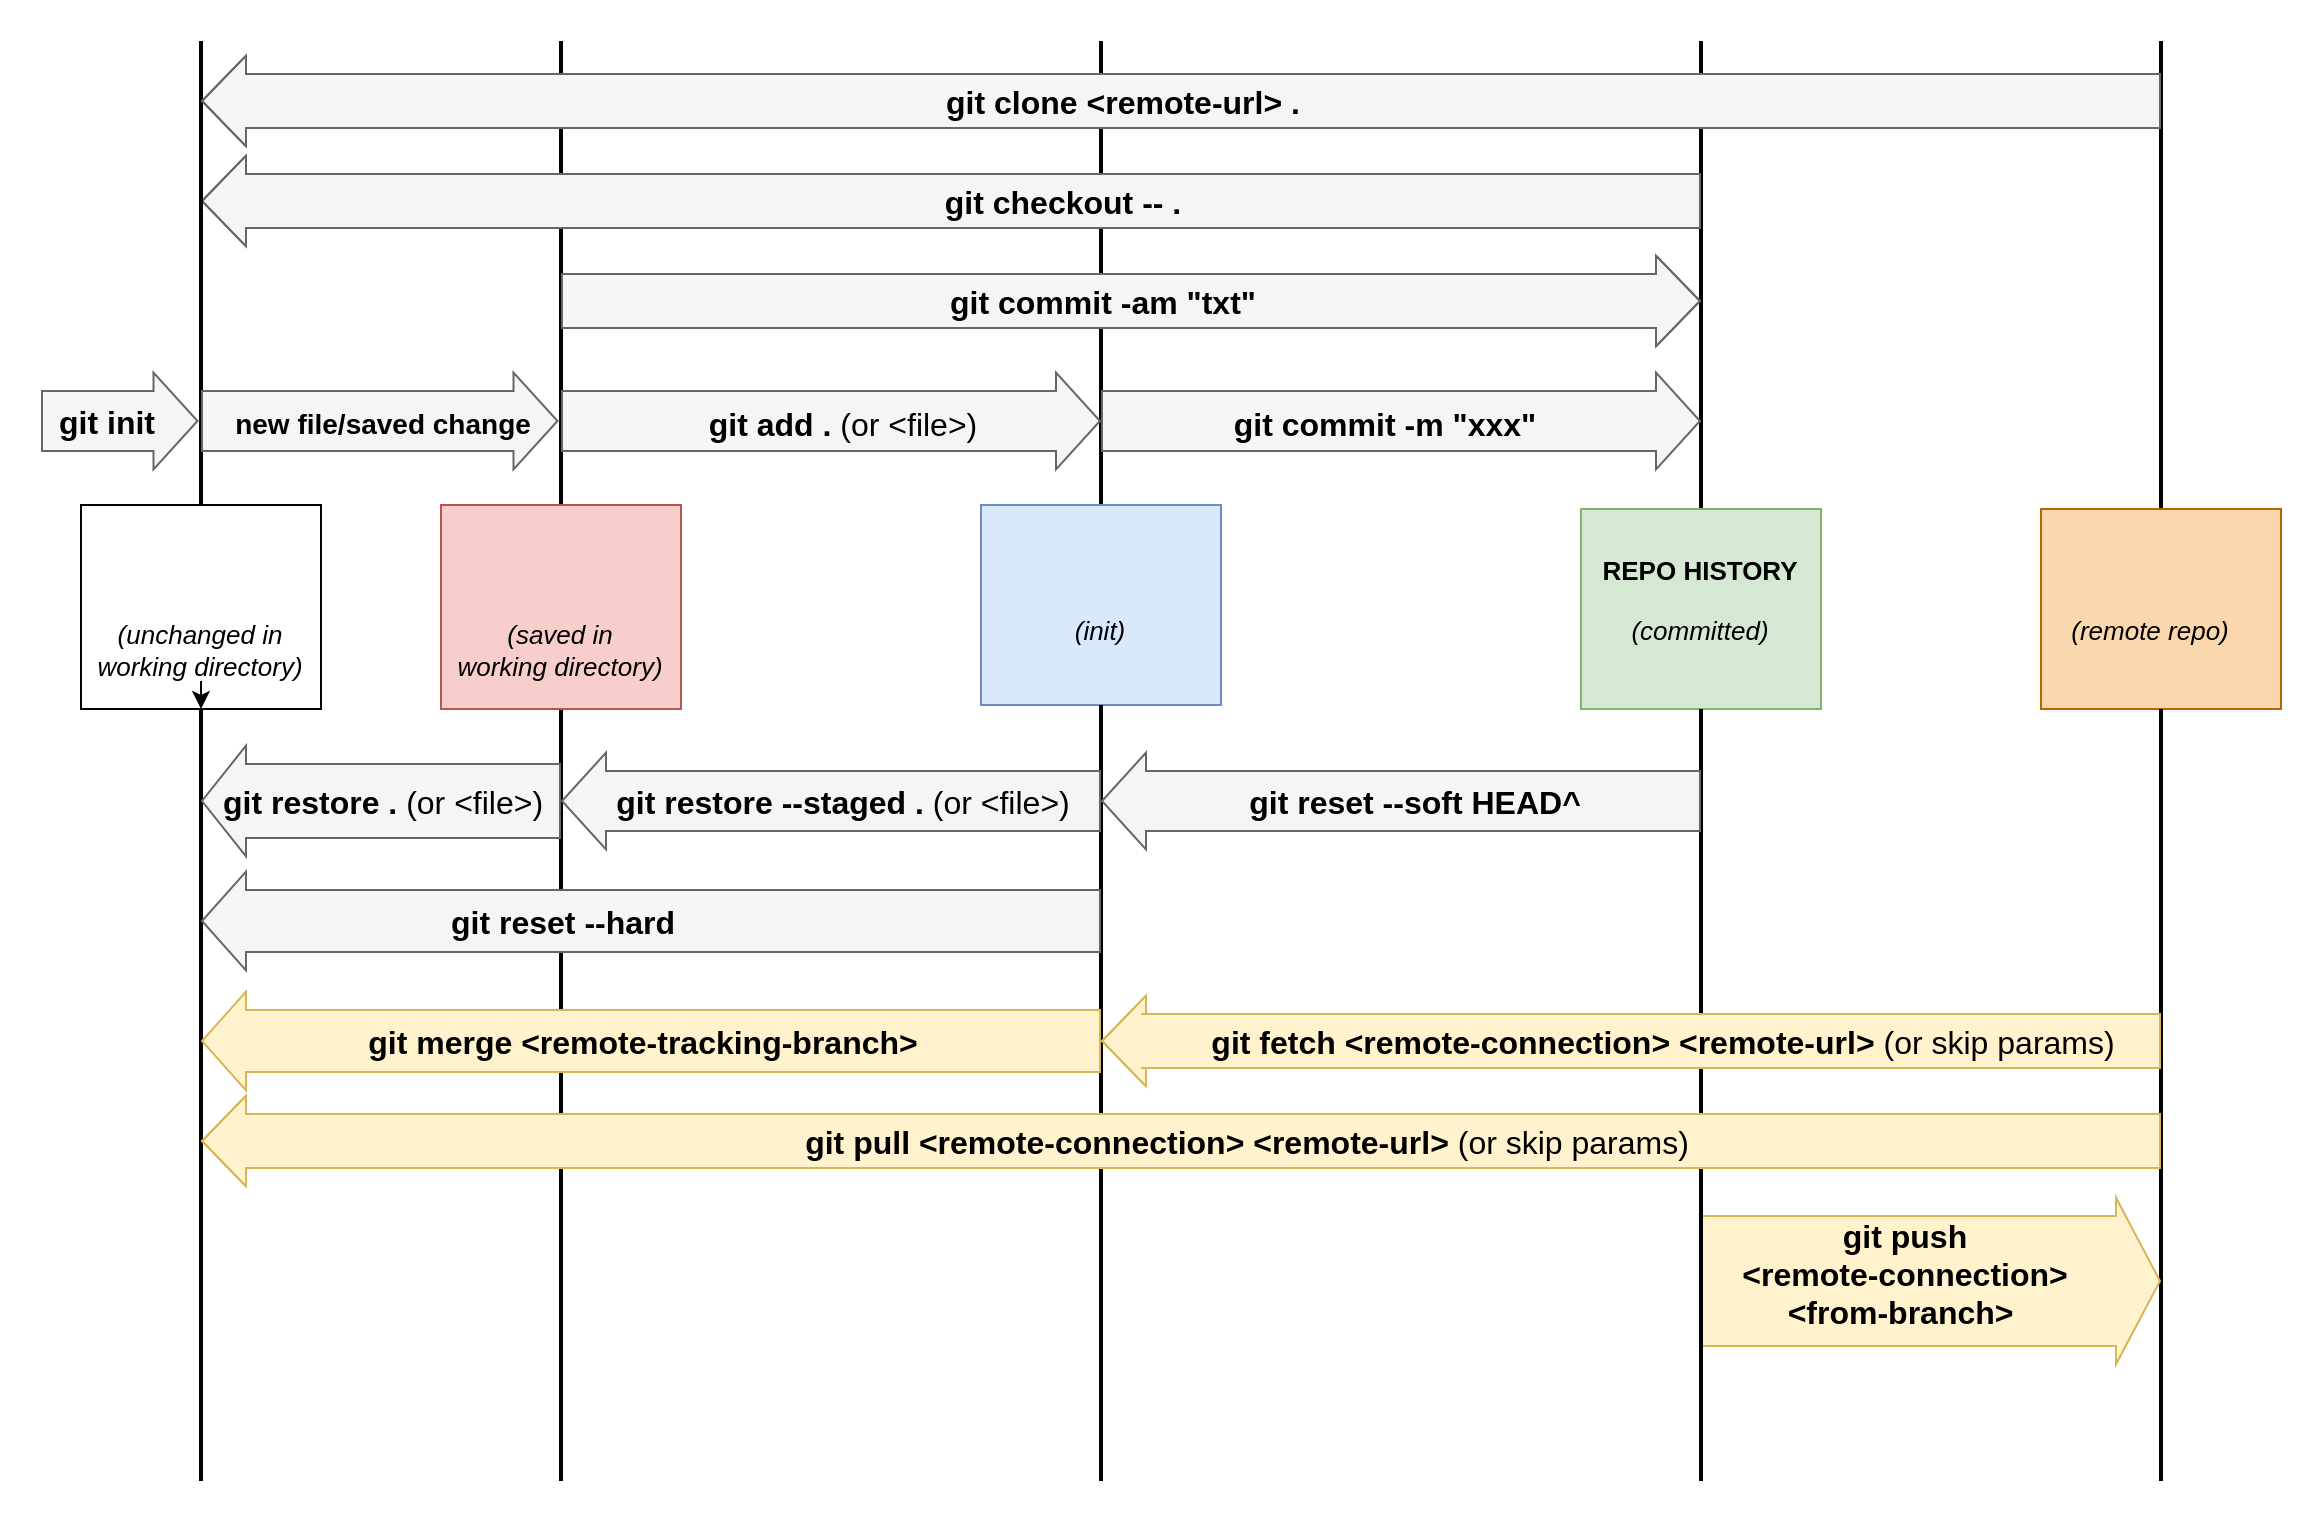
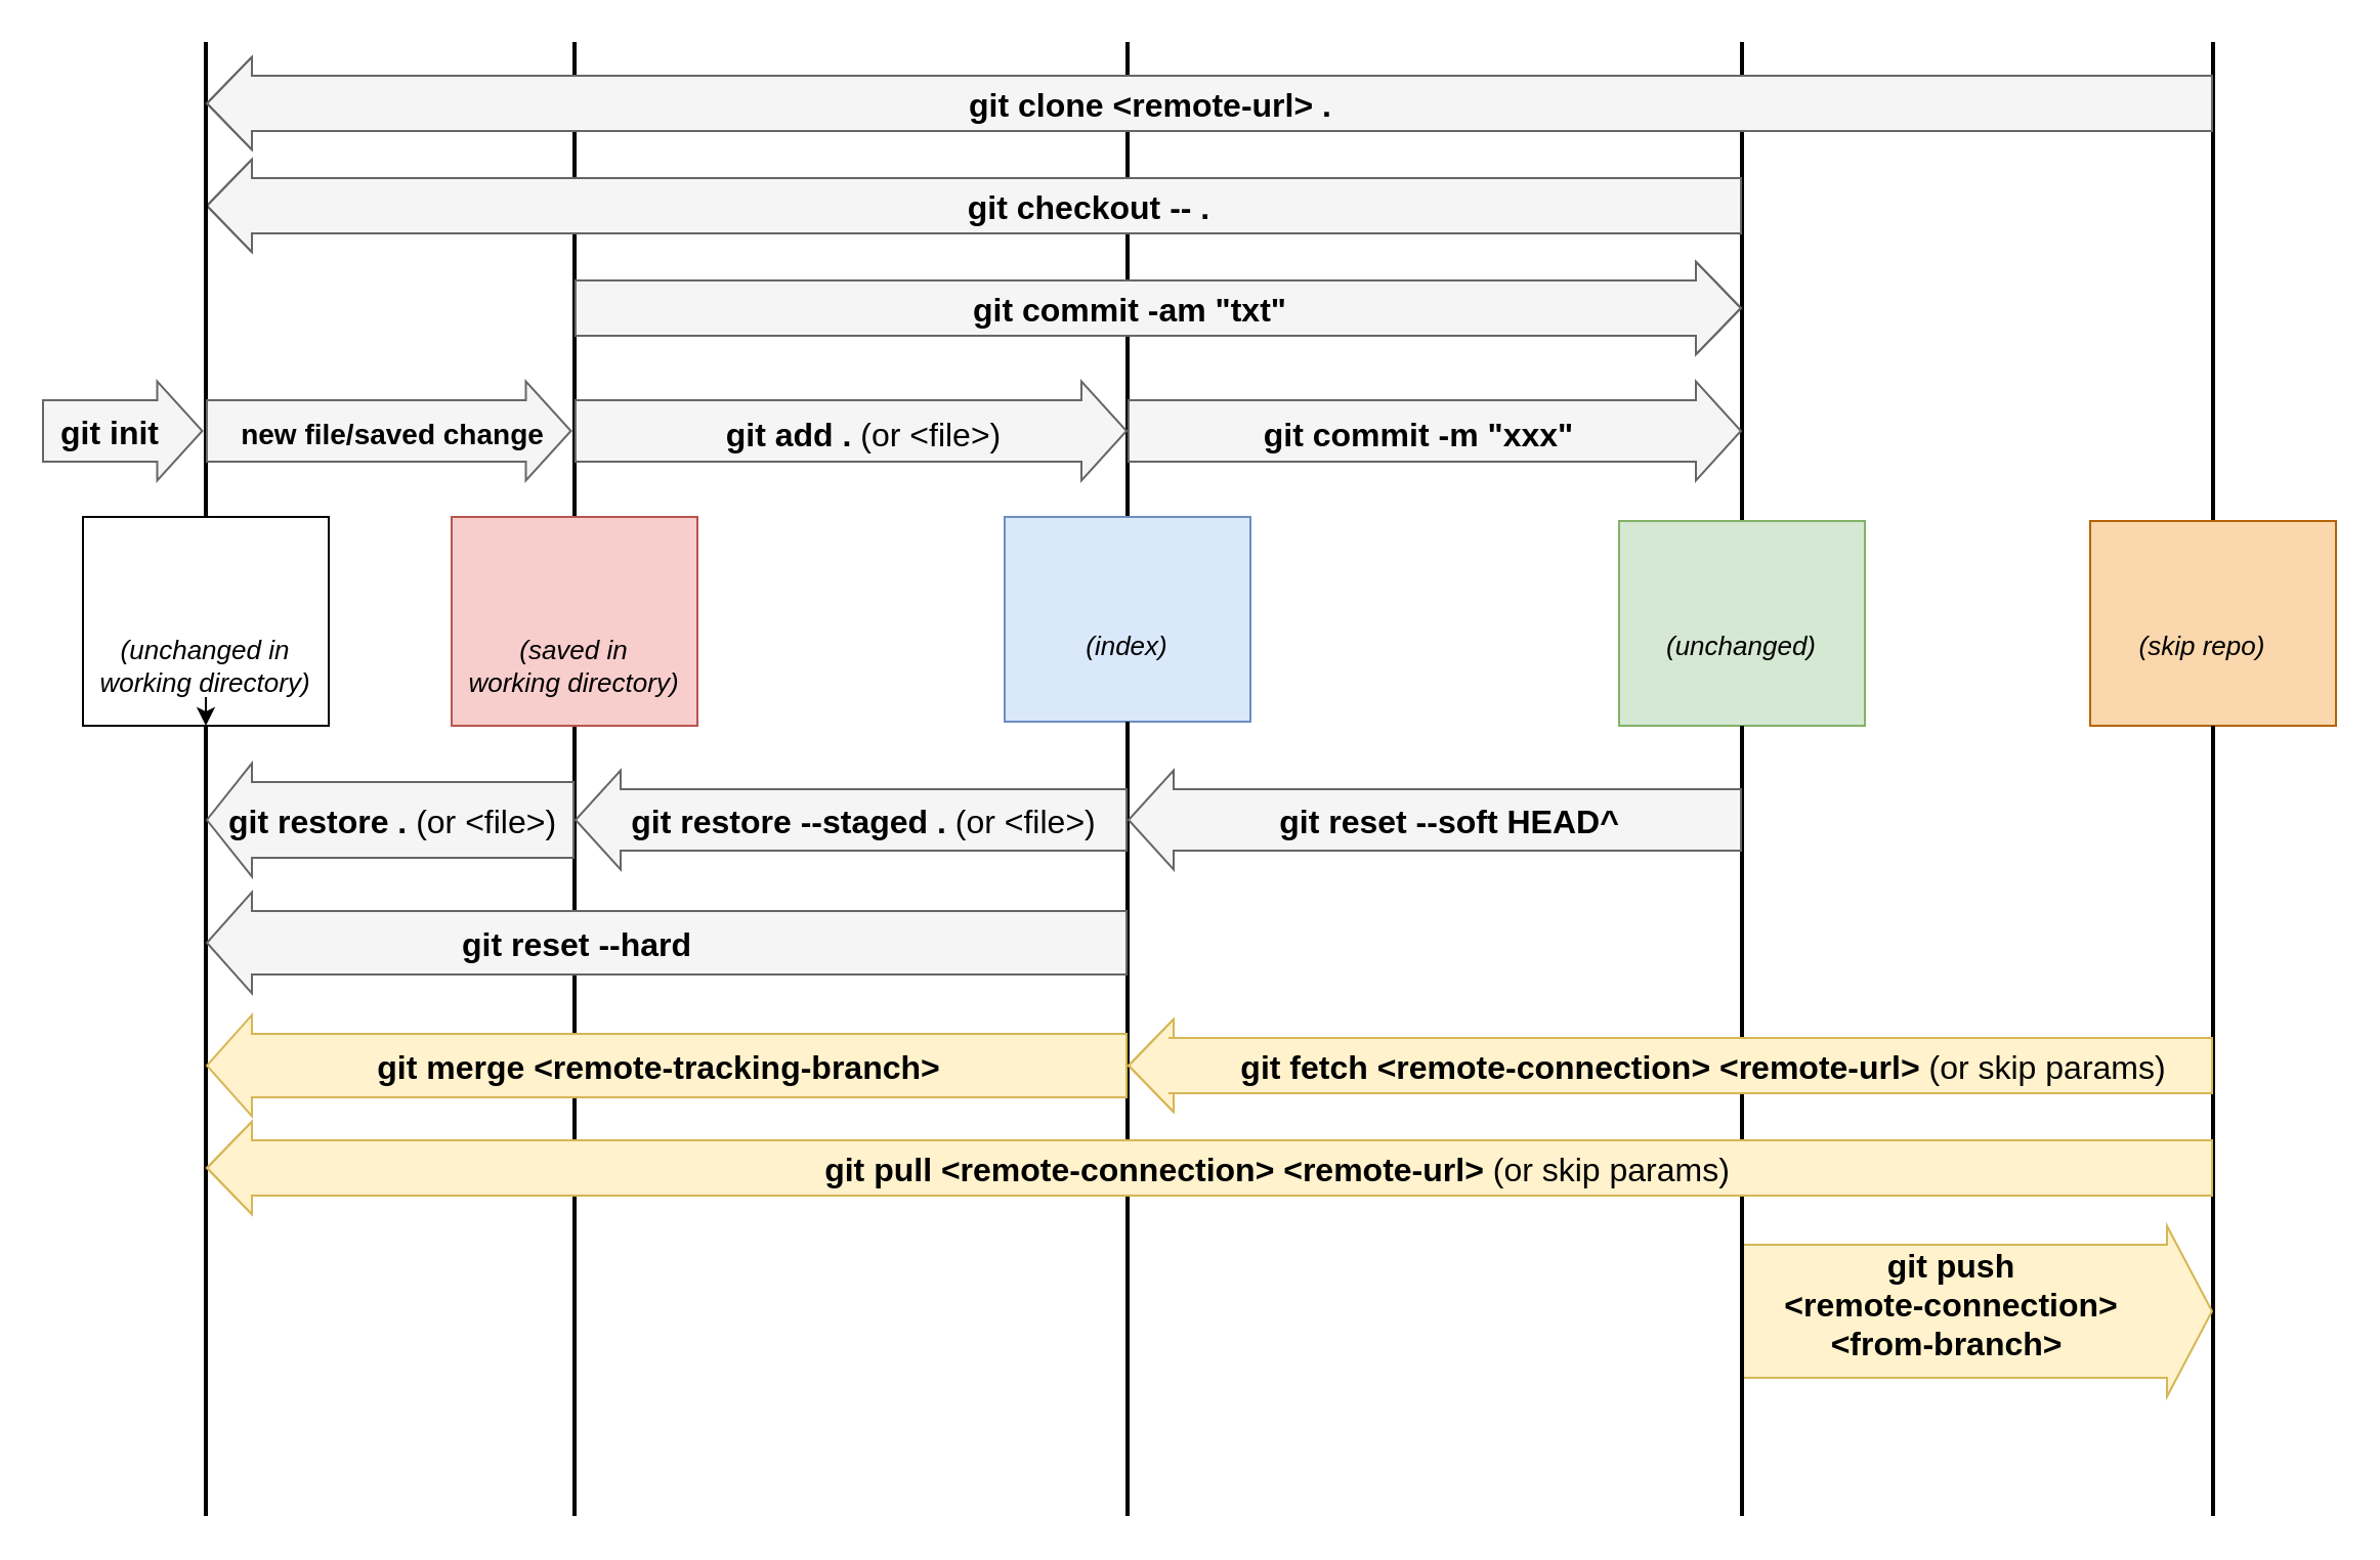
- <mxCell id="16" value="&lt;span style=&quot;font-size: 13px&quot;&gt;REPO HISTORY&lt;/span&gt;" style="text;html=1;strokeColor=none;fillColor=none;align=center;verticalAlign=middle;whiteSpace=wrap;rounded=0;fontStyle=1;fontSize=13;" parent="12" vertex="1"><mxGeometry y="250" width="120" height="30" as="geometry" /></mxCell>
- <mxCell id="22" value="&lt;span style=&quot;font-size: 13px&quot;&gt;(init)&lt;/span&gt;" style="text;html=1;strokeColor=none;fillColor=none;align=center;verticalAlign=middle;whiteSpace=wrap;rounded=0;fontStyle=2;fontSize=13;" parent="1" vertex="1"><mxGeometry x="485" y="300" width="130" height="30" as="geometry" /></mxCell>
+ <mxCell id="22" value="&lt;span style=&quot;font-size: 13px&quot;&gt;(index)&lt;/span&gt;" style="text;html=1;strokeColor=none;fillColor=none;align=center;verticalAlign=middle;whiteSpace=wrap;rounded=0;fontStyle=2;fontSize=13;" parent="1" vertex="1"><mxGeometry x="485" y="300" width="130" height="30" as="geometry" /></mxCell>
- <mxCell id="17" value="&lt;span style=&quot;font-size: 13px&quot;&gt;(committed)&lt;/span&gt;" style="text;html=1;strokeColor=none;fillColor=none;align=center;verticalAlign=middle;whiteSpace=wrap;rounded=0;fontStyle=2;fontSize=13;" parent="12" vertex="1"><mxGeometry x="-5" y="280" width="130" height="30" as="geometry" /></mxCell>
+ <mxCell id="17" value="&lt;span style=&quot;font-size: 13px&quot;&gt;(unchanged)&lt;/span&gt;" style="text;html=1;strokeColor=none;fillColor=none;align=center;verticalAlign=middle;whiteSpace=wrap;rounded=0;fontStyle=2;fontSize=13;" parent="12" vertex="1"><mxGeometry x="-5" y="280" width="130" height="30" as="geometry" /></mxCell>
- <mxCell id="9" value="&lt;span style=&quot;font-size: 13px&quot;&gt;(remote repo)&lt;/span&gt;" style="text;html=1;strokeColor=none;fillColor=none;align=center;verticalAlign=middle;whiteSpace=wrap;rounded=0;fontStyle=2;fontSize=13;" parent="5" vertex="1"><mxGeometry x="-10" y="280" width="130" height="30" as="geometry" /></mxCell>
+ <mxCell id="9" value="&lt;span style=&quot;font-size: 13px&quot;&gt;(skip repo)&lt;/span&gt;" style="text;html=1;strokeColor=none;fillColor=none;align=center;verticalAlign=middle;whiteSpace=wrap;rounded=0;fontStyle=2;fontSize=13;" parent="5" vertex="1"><mxGeometry x="-10" y="280" width="130" height="30" as="geometry" /></mxCell>
